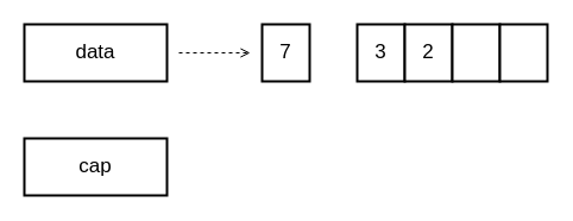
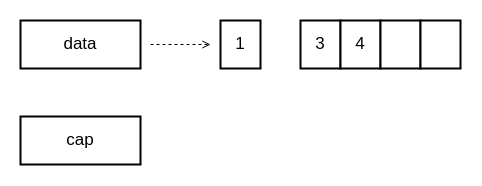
- <mxCell id="5" value="7" style="rounded=0;whiteSpace=wrap;html=1;strokeWidth=2;fontSize=17;" vertex="1" parent="1"><mxGeometry x="220" y="20" width="40" height="48" as="geometry" /></mxCell>
+ <mxCell id="5" value="1" style="rounded=0;whiteSpace=wrap;html=1;strokeWidth=2;fontSize=17;" vertex="1" parent="1"><mxGeometry x="220" y="20" width="40" height="48" as="geometry" /></mxCell>
- <mxCell id="7" value="2" style="rounded=0;whiteSpace=wrap;html=1;strokeWidth=2;fontSize=17;" vertex="1" parent="1"><mxGeometry x="340" y="20" width="40" height="48" as="geometry" /></mxCell>
+ <mxCell id="7" value="4" style="rounded=0;whiteSpace=wrap;html=1;strokeWidth=2;fontSize=17;" vertex="1" parent="1"><mxGeometry x="340" y="20" width="40" height="48" as="geometry" /></mxCell>
